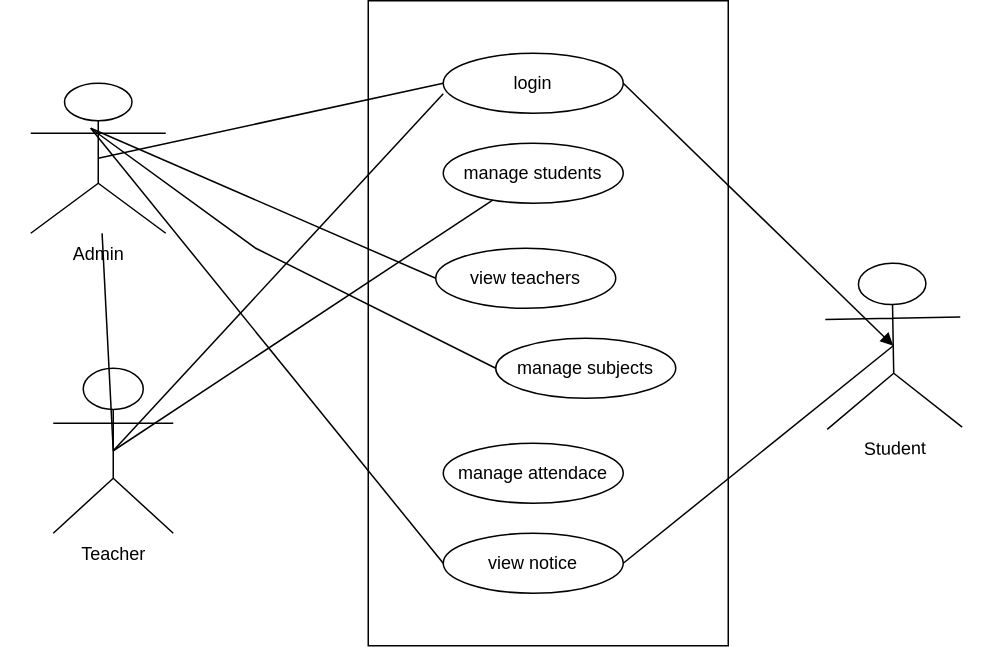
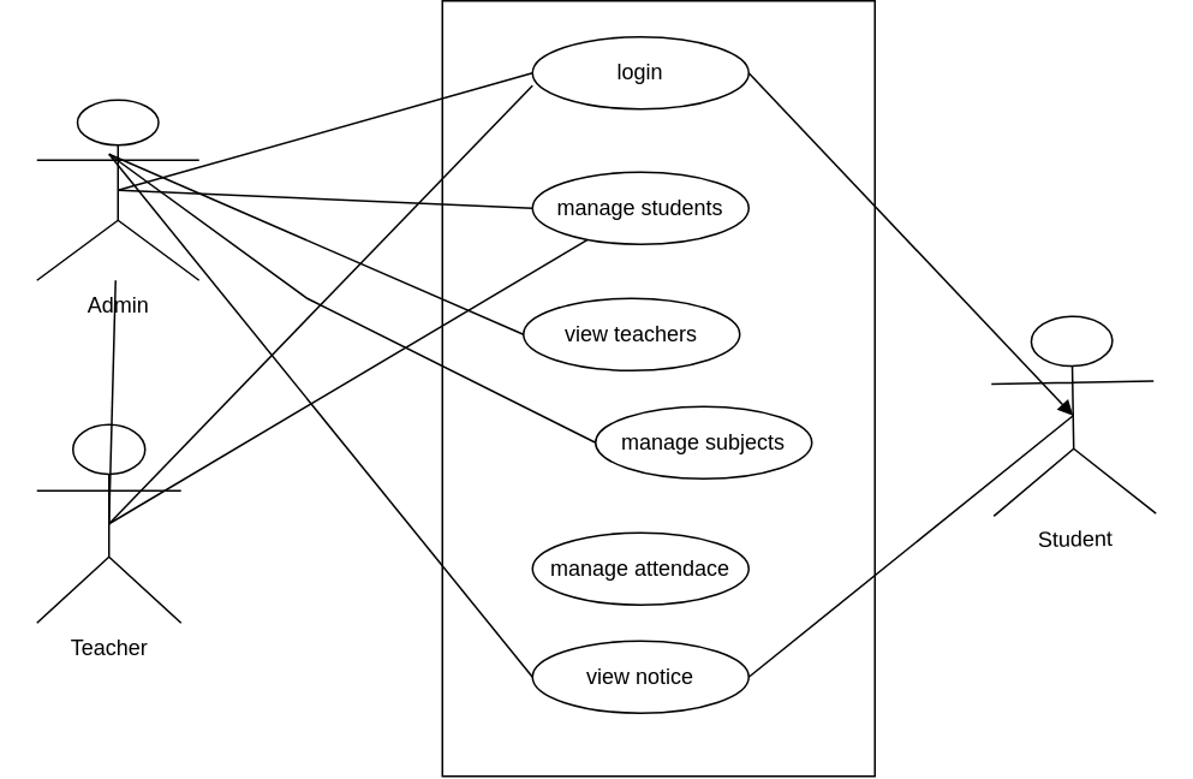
- <mxCell id="3" value="login" style="ellipse;whiteSpace=wrap;html=1;" parent="1" vertex="1"><mxGeometry x="295" y="20" width="120" height="40" as="geometry" /></mxCell>
+ <mxCell id="3" value="login" style="ellipse;whiteSpace=wrap;html=1;" parent="1" vertex="1"><mxGeometry x="295" y="5" width="120" height="40" as="geometry" /></mxCell>
+ <mxCell id="13" value="" style="endArrow=none;html=1;rounded=0;entryX=0;entryY=0.5;entryDx=0;entryDy=0;exitX=0.5;exitY=0.5;exitDx=0;exitDy=0;exitPerimeter=0;" parent="1" source="9" target="4" edge="1"><mxGeometry width="50" height="50" relative="1" as="geometry"><mxPoint x="65" y="80" as="sourcePoint" /><mxPoint x="305" y="50" as="targetPoint" /></mxGeometry></mxCell>
- <mxCell id="10" value="Teacher" style="shape=umlActor;verticalLabelPosition=bottom;verticalAlign=top;html=1;outlineConnect=0;" parent="1" vertex="1"><mxGeometry x="35" y="230" width="80" height="110" as="geometry" /></mxCell>
+ <mxCell id="10" value="Teacher" style="shape=umlActor;verticalLabelPosition=bottom;verticalAlign=top;html=1;outlineConnect=0;" parent="1" vertex="1"><mxGeometry x="20" y="220" width="80" height="110" as="geometry" /></mxCell>
